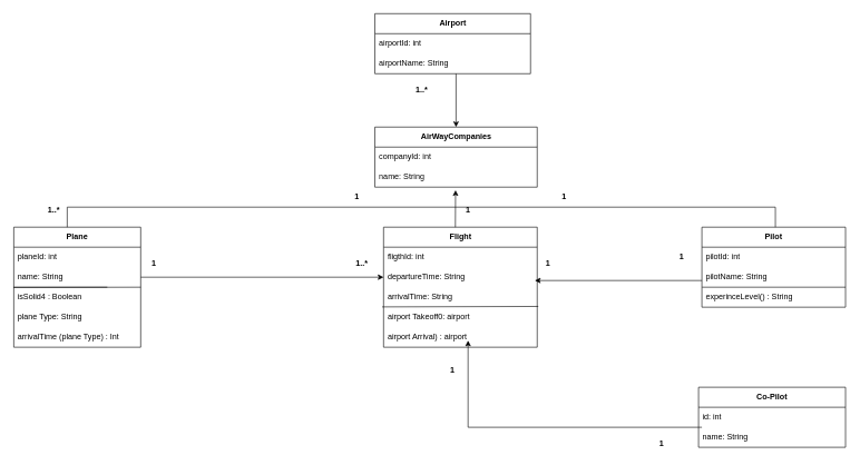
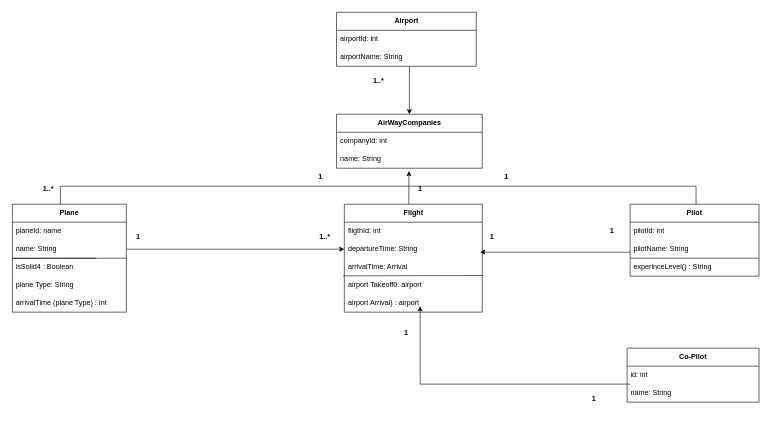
- <mxCell id="9" value="planeId: int" style="text;strokeColor=none;fillColor=none;align=left;verticalAlign=middle;spacingLeft=4;spacingRight=4;overflow=hidden;points=[[0,0.5],[1,0.5]];portConstraint=eastwest;rotatable=0;whiteSpace=wrap;html=1;fontColor=#000000;" vertex="1" parent="8"><mxGeometry y="30" width="190" height="30" as="geometry" /></mxCell>
+ <mxCell id="9" value="planeId: name" style="text;strokeColor=none;fillColor=none;align=left;verticalAlign=middle;spacingLeft=4;spacingRight=4;overflow=hidden;points=[[0,0.5],[1,0.5]];portConstraint=eastwest;rotatable=0;whiteSpace=wrap;html=1;fontColor=#000000;" vertex="1" parent="8"><mxGeometry y="30" width="190" height="30" as="geometry" /></mxCell>
- <mxCell id="19" value="arrivalTime: String" style="text;strokeColor=none;fillColor=none;align=left;verticalAlign=middle;spacingLeft=4;spacingRight=4;overflow=hidden;points=[[0,0.5],[1,0.5]];portConstraint=eastwest;rotatable=0;whiteSpace=wrap;html=1;fontColor=#000000;" vertex="1" parent="16"><mxGeometry y="90" width="230" height="30" as="geometry" /></mxCell>
+ <mxCell id="19" value="arrivalTime: Arrival" style="text;strokeColor=none;fillColor=none;align=left;verticalAlign=middle;spacingLeft=4;spacingRight=4;overflow=hidden;points=[[0,0.5],[1,0.5]];portConstraint=eastwest;rotatable=0;whiteSpace=wrap;html=1;fontColor=#000000;" vertex="1" parent="16"><mxGeometry y="90" width="230" height="30" as="geometry" /></mxCell>
